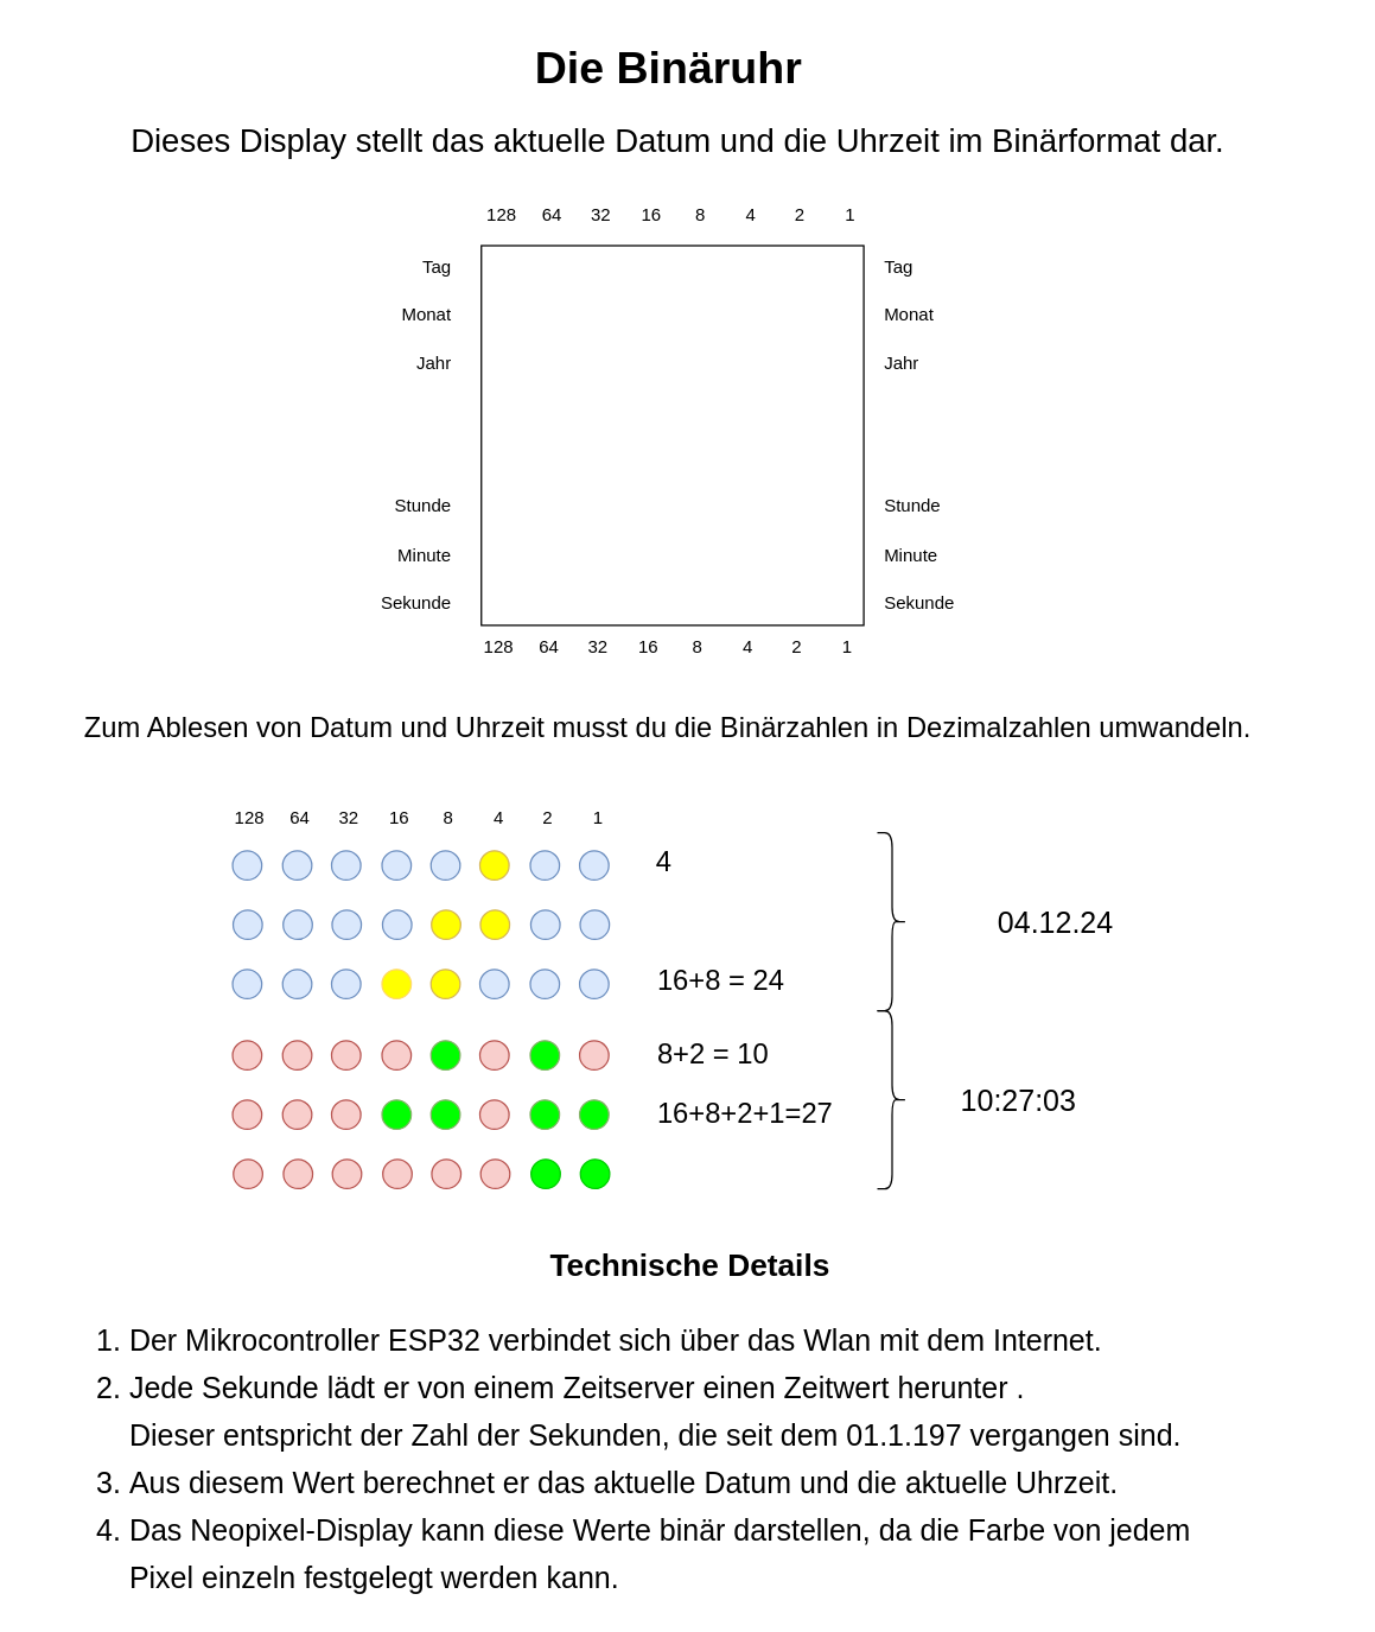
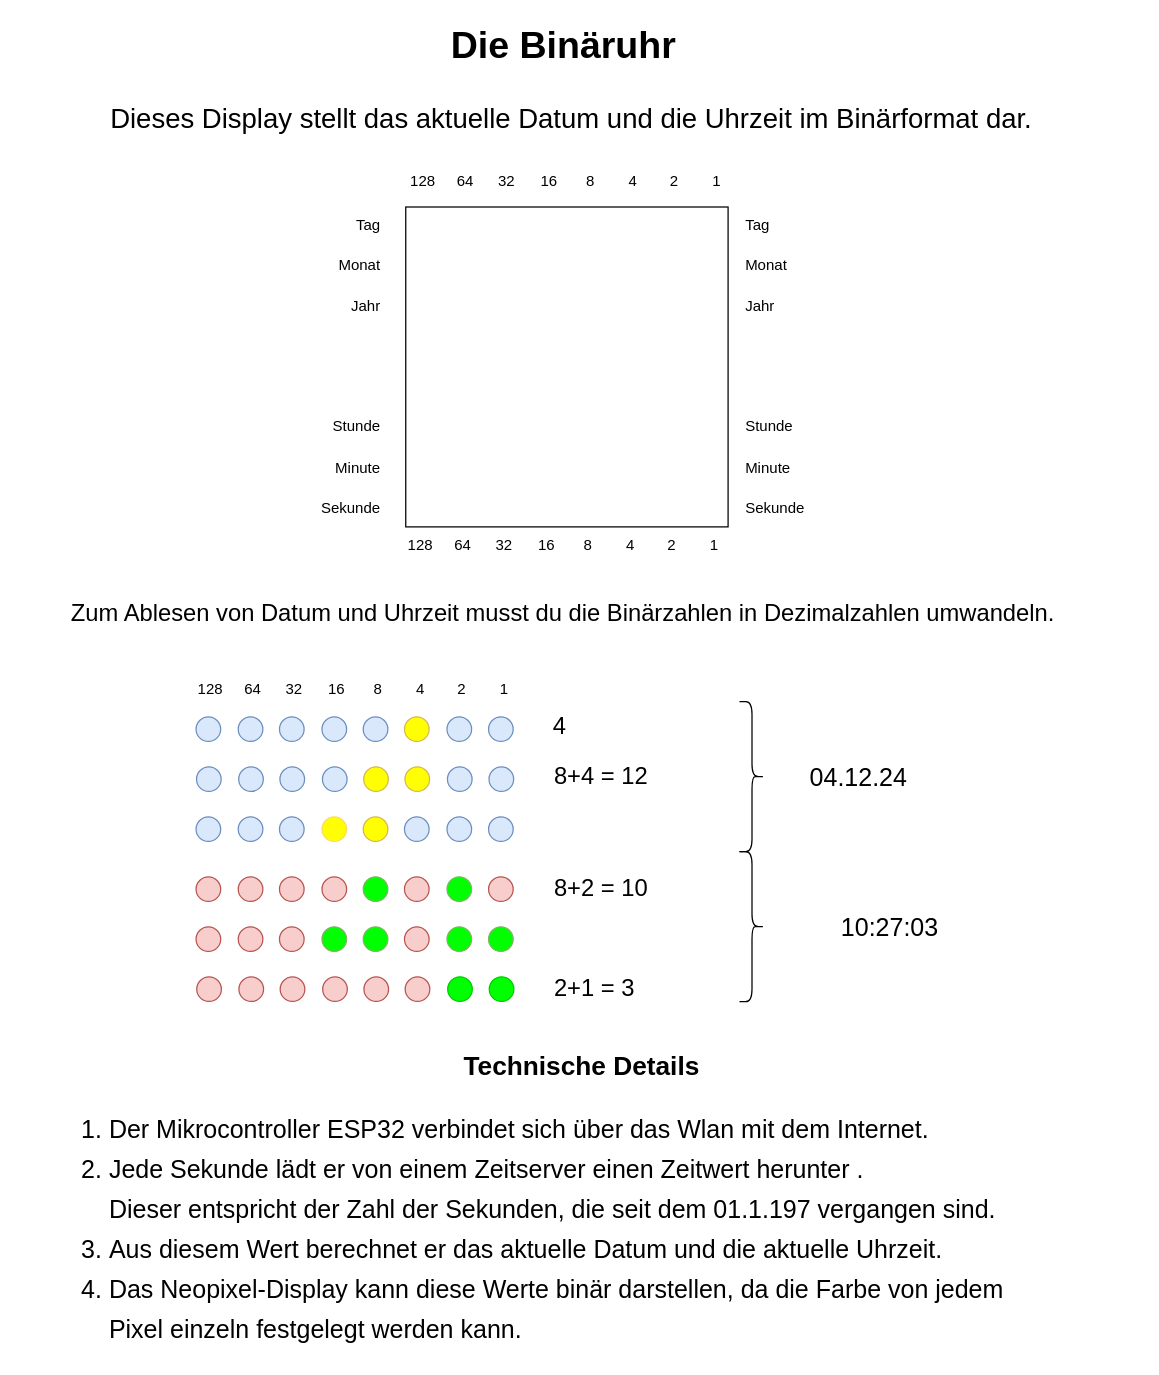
- <mxCell id="41" value="&lt;font style=&quot;font-size: 30px;&quot;&gt;&lt;b&gt;Die Binäruhr&lt;/b&gt;&lt;/font&gt;" style="text;html=1;align=center;verticalAlign=middle;whiteSpace=wrap;rounded=0;" vertex="1" parent="1"><mxGeometry x="281.53" y="30" width="336.94" height="30" as="geometry" /></mxCell>
+ <mxCell id="41" value="&lt;font style=&quot;font-size: 30px;&quot;&gt;&lt;b&gt;Die Binäruhr&lt;/b&gt;&lt;/font&gt;" style="text;html=1;align=center;verticalAlign=middle;whiteSpace=wrap;rounded=0;" vertex="1" parent="1"><mxGeometry x="281.53" y="20" width="336.94" height="30" as="geometry" /></mxCell>
+ <mxCell id="79" value="&lt;span style=&quot;font-size: 19px;&quot;&gt;8+4 = 12&lt;/span&gt;" style="text;html=1;align=left;verticalAlign=middle;resizable=0;points=[];autosize=1;strokeColor=none;fillColor=none;" vertex="1" parent="44"><mxGeometry x="302.63" y="64.84" width="100" height="40" as="geometry" /></mxCell>
- <mxCell id="108" value="&lt;font style=&quot;font-size: 20px;&quot;&gt;04.12.24&lt;/font&gt;" style="text;html=1;align=center;verticalAlign=middle;resizable=0;points=[];autosize=1;strokeColor=none;fillColor=none;" vertex="1" parent="44"><mxGeometry x="523" y="64.84" width="100" height="40" as="geometry" /></mxCell>
+ <mxCell id="108" value="&lt;font style=&quot;font-size: 20px;&quot;&gt;04.12.24&lt;/font&gt;" style="text;html=1;align=center;verticalAlign=middle;resizable=0;points=[];autosize=1;strokeColor=none;fillColor=none;" vertex="1" parent="44"><mxGeometry x="498" y="64.84" width="100" height="40" as="geometry" /></mxCell>
- <mxCell id="88" value="&lt;span style=&quot;font-size: 19px;&quot;&gt;16+8 = 24&lt;/span&gt;" style="text;html=1;align=left;verticalAlign=middle;resizable=0;points=[];autosize=1;strokeColor=none;fillColor=none;" vertex="1" parent="44"><mxGeometry x="302.63" y="104.84" width="110" height="40" as="geometry" /></mxCell>
- <mxCell id="110" value="&lt;font style=&quot;font-size: 20px;&quot;&gt;10:27:03&lt;/font&gt;" style="text;html=1;align=center;verticalAlign=middle;resizable=0;points=[];autosize=1;strokeColor=none;fillColor=none;" vertex="1" parent="44"><mxGeometry x="498" y="184.69" width="100" height="40" as="geometry" /></mxCell>
+ <mxCell id="110" value="&lt;font style=&quot;font-size: 20px;&quot;&gt;10:27:03&lt;/font&gt;" style="text;html=1;align=center;verticalAlign=middle;resizable=0;points=[];autosize=1;strokeColor=none;fillColor=none;" vertex="1" parent="44"><mxGeometry x="523" y="184.69" width="100" height="40" as="geometry" /></mxCell>
- <mxCell id="70" value="&lt;span style=&quot;font-size: 19px;&quot;&gt;16+8+2+1=27&lt;/span&gt;" style="text;html=1;align=left;verticalAlign=middle;resizable=0;points=[];autosize=1;strokeColor=none;fillColor=none;" vertex="1" parent="44"><mxGeometry x="302.63" y="194.84" width="140" height="40" as="geometry" /></mxCell>
+ <mxCell id="97" value="&lt;span style=&quot;font-size: 19px;&quot;&gt;2+1 = 3&lt;/span&gt;" style="text;html=1;align=left;verticalAlign=middle;resizable=0;points=[];autosize=1;strokeColor=none;fillColor=none;" vertex="1" parent="44"><mxGeometry x="303.19" y="234.84" width="90" height="40" as="geometry" /></mxCell>
